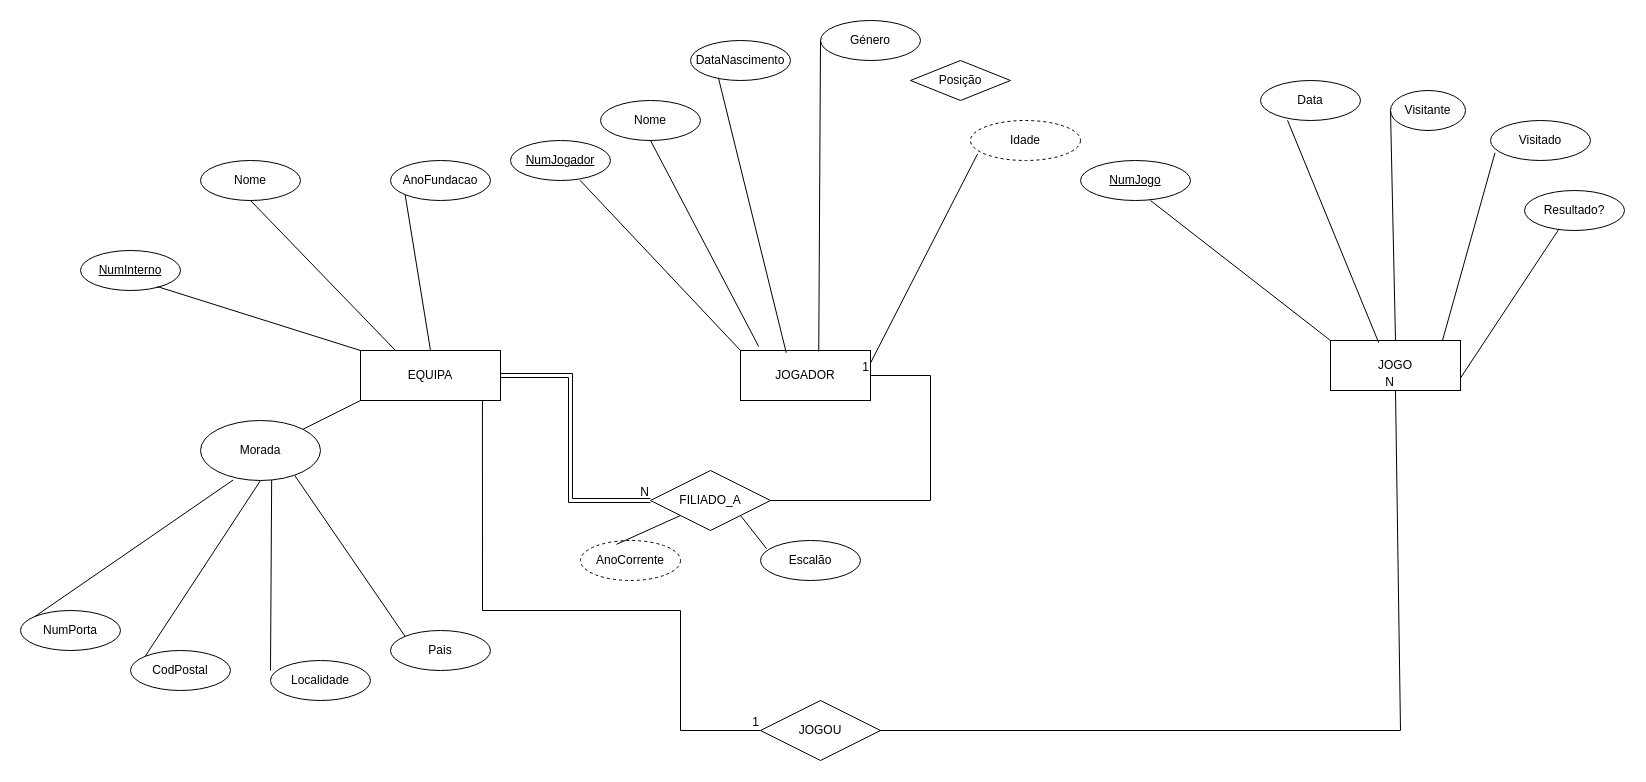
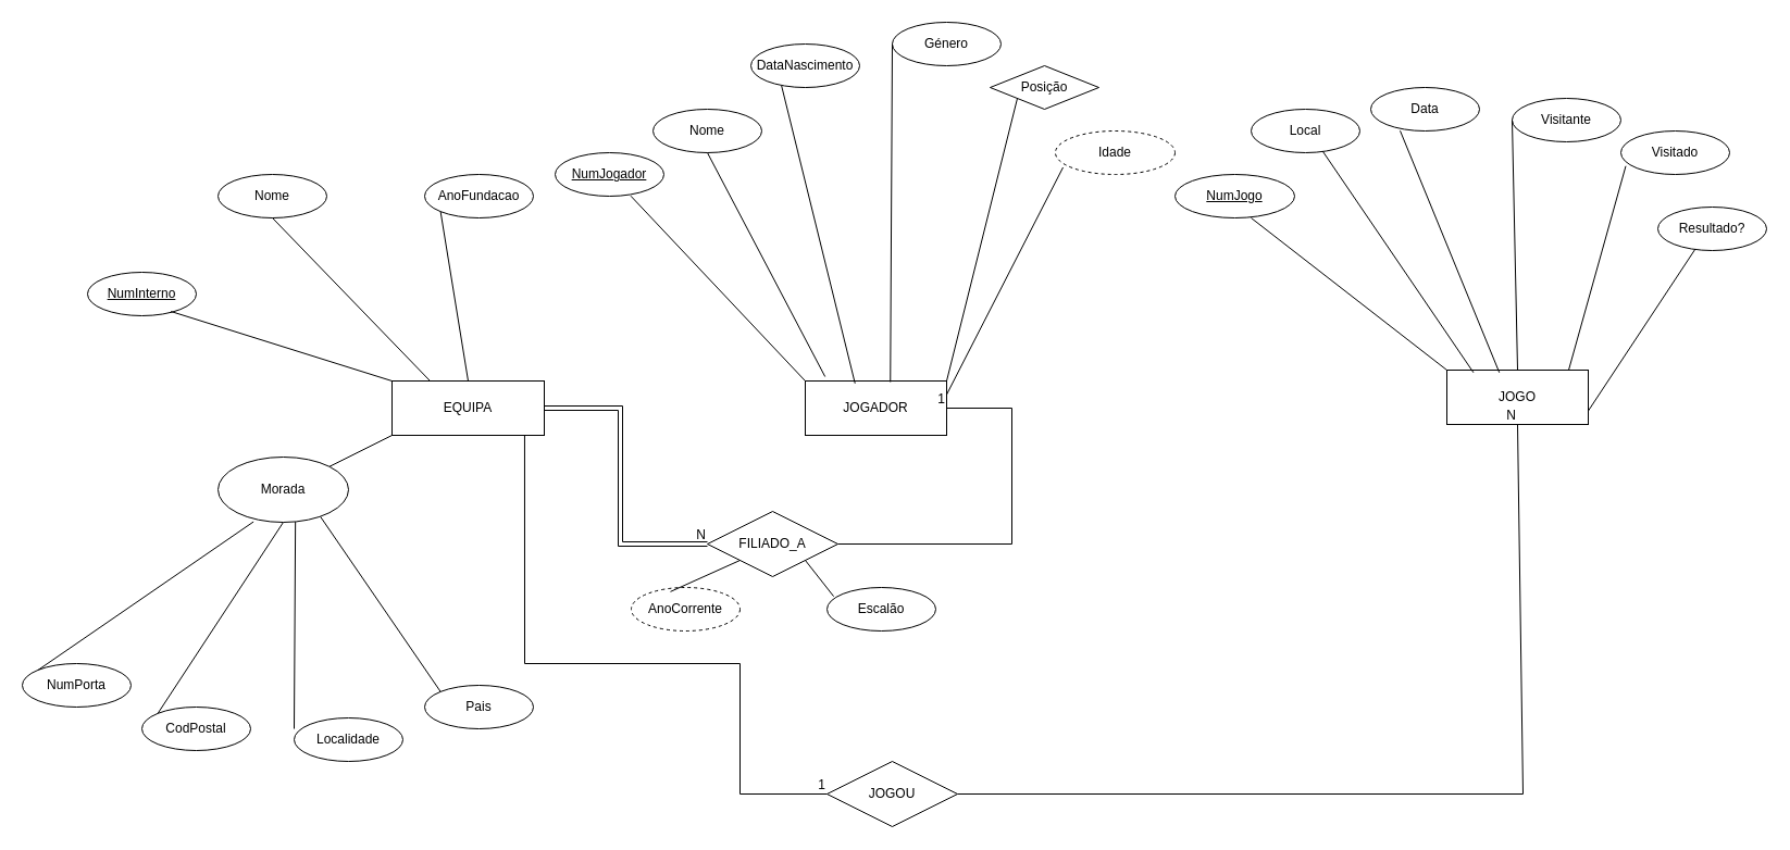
- <mxCell id="36" value="Visitante" style="ellipse;whiteSpace=wrap;html=1;align=center;" parent="1" vertex="1"><mxGeometry x="1390" y="90" width="75" height="40" as="geometry" /></mxCell>
+ <mxCell id="36" value="Visitante" style="ellipse;whiteSpace=wrap;html=1;align=center;" parent="1" vertex="1"><mxGeometry x="1390" y="90" width="100" height="40" as="geometry" /></mxCell>
+ <mxCell id="34" value="Local" style="ellipse;whiteSpace=wrap;html=1;align=center;" parent="1" vertex="1"><mxGeometry x="1150" y="100" width="100" height="40" as="geometry" /></mxCell>
+ <mxCell id="28" value="" style="endArrow=none;html=1;rounded=0;exitX=0;exitY=1;exitDx=0;exitDy=0;entryX=1;entryY=0;entryDx=0;entryDy=0;" parent="1" source="23" target="18" edge="1"><mxGeometry relative="1" as="geometry"><mxPoint x="917" y="260" as="sourcePoint" /><mxPoint x="880" y="411" as="targetPoint" /></mxGeometry></mxCell>
+ <mxCell id="39" value="" style="endArrow=none;html=1;rounded=0;exitX=0.657;exitY=0.962;exitDx=0;exitDy=0;exitPerimeter=0;entryX=0.188;entryY=0.045;entryDx=0;entryDy=0;entryPerimeter=0;" parent="1" source="34" target="31" edge="1"><mxGeometry relative="1" as="geometry"><mxPoint x="1190" y="230" as="sourcePoint" /><mxPoint x="1250" y="350" as="targetPoint" /></mxGeometry></mxCell>
